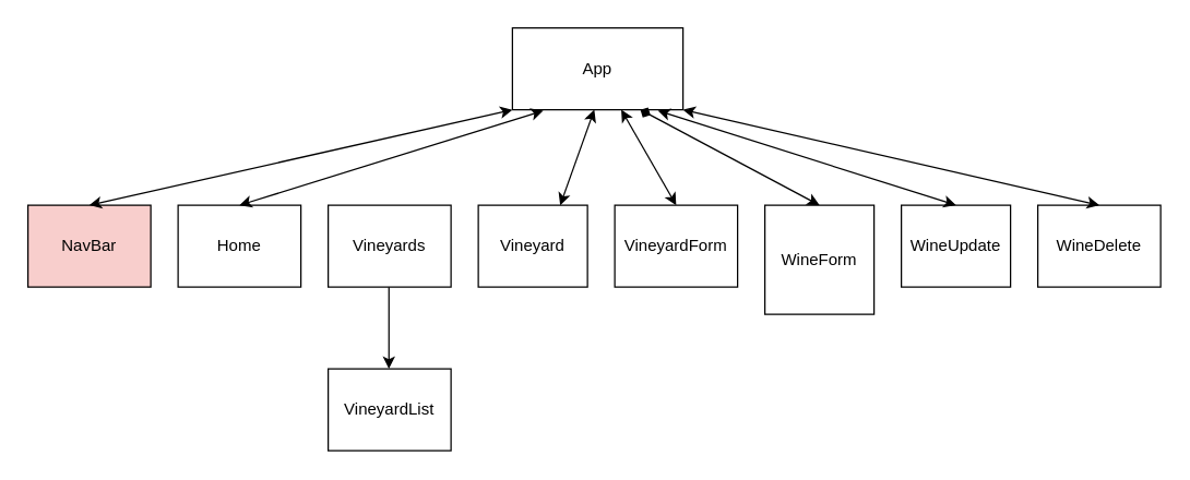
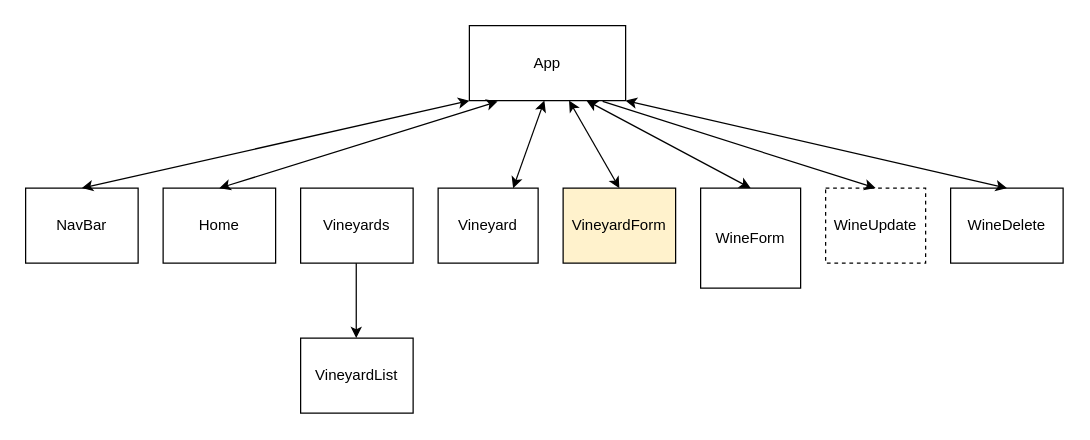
- <mxCell id="18" value="" style="endArrow=classic;startArrow=classic;html=1;entryX=0.853;entryY=1.011;entryDx=0;entryDy=0;entryPerimeter=0;exitX=0.5;exitY=0;exitDx=0;exitDy=0;" edge="1" parent="1" source="9" target="2"><mxGeometry width="50" height="50" relative="1" as="geometry"><mxPoint x="510" y="290" as="sourcePoint" /><mxPoint x="560" y="240" as="targetPoint" /></mxGeometry></mxCell>
+ <mxCell id="18" value="" style="endArrow=none;startArrow=classic;html=1;entryX=0.853;entryY=1.011;entryDx=0;entryDy=0;entryPerimeter=0;exitX=0.5;exitY=0;exitDx=0;exitDy=0;" edge="1" parent="1" source="9" target="2"><mxGeometry width="50" height="50" relative="1" as="geometry"><mxPoint x="510" y="290" as="sourcePoint" /><mxPoint x="560" y="240" as="targetPoint" /></mxGeometry></mxCell>
- <mxCell id="17" value="" style="endArrow=diamond;startArrow=classic;html=1;entryX=0.75;entryY=1;entryDx=0;entryDy=0;exitX=0.5;exitY=0;exitDx=0;exitDy=0;" edge="1" parent="1" source="8" target="2"><mxGeometry width="50" height="50" relative="1" as="geometry"><mxPoint x="510" y="290" as="sourcePoint" /><mxPoint x="560" y="240" as="targetPoint" /></mxGeometry></mxCell>
+ <mxCell id="17" value="" style="endArrow=classic;startArrow=classic;html=1;entryX=0.75;entryY=1;entryDx=0;entryDy=0;exitX=0.5;exitY=0;exitDx=0;exitDy=0;" edge="1" parent="1" source="8" target="2"><mxGeometry width="50" height="50" relative="1" as="geometry"><mxPoint x="510" y="290" as="sourcePoint" /><mxPoint x="560" y="240" as="targetPoint" /></mxGeometry></mxCell>
- <mxCell id="3" value="NavBar" style="rounded=0;whiteSpace=wrap;html=1;fillColor=#f8cecc;" vertex="1" parent="1"><mxGeometry x="20" y="150" width="90" height="60" as="geometry" /></mxCell>
+ <mxCell id="3" value="NavBar" style="rounded=0;whiteSpace=wrap;html=1;" vertex="1" parent="1"><mxGeometry x="20" y="150" width="90" height="60" as="geometry" /></mxCell>
- <mxCell id="7" value="VineyardForm" style="rounded=0;whiteSpace=wrap;html=1;" vertex="1" parent="1"><mxGeometry x="450" y="150" width="90" height="60" as="geometry" /></mxCell>
+ <mxCell id="7" value="VineyardForm" style="rounded=0;whiteSpace=wrap;html=1;fillColor=#fff2cc;" vertex="1" parent="1"><mxGeometry x="450" y="150" width="90" height="60" as="geometry" /></mxCell>
- <mxCell id="9" value="WineUpdate" style="rounded=0;whiteSpace=wrap;html=1;" vertex="1" parent="1"><mxGeometry x="660" y="150" width="80" height="60" as="geometry" /></mxCell>
+ <mxCell id="9" value="WineUpdate" style="rounded=0;whiteSpace=wrap;html=1;dashed=1;" vertex="1" parent="1"><mxGeometry x="660" y="150" width="80" height="60" as="geometry" /></mxCell>
